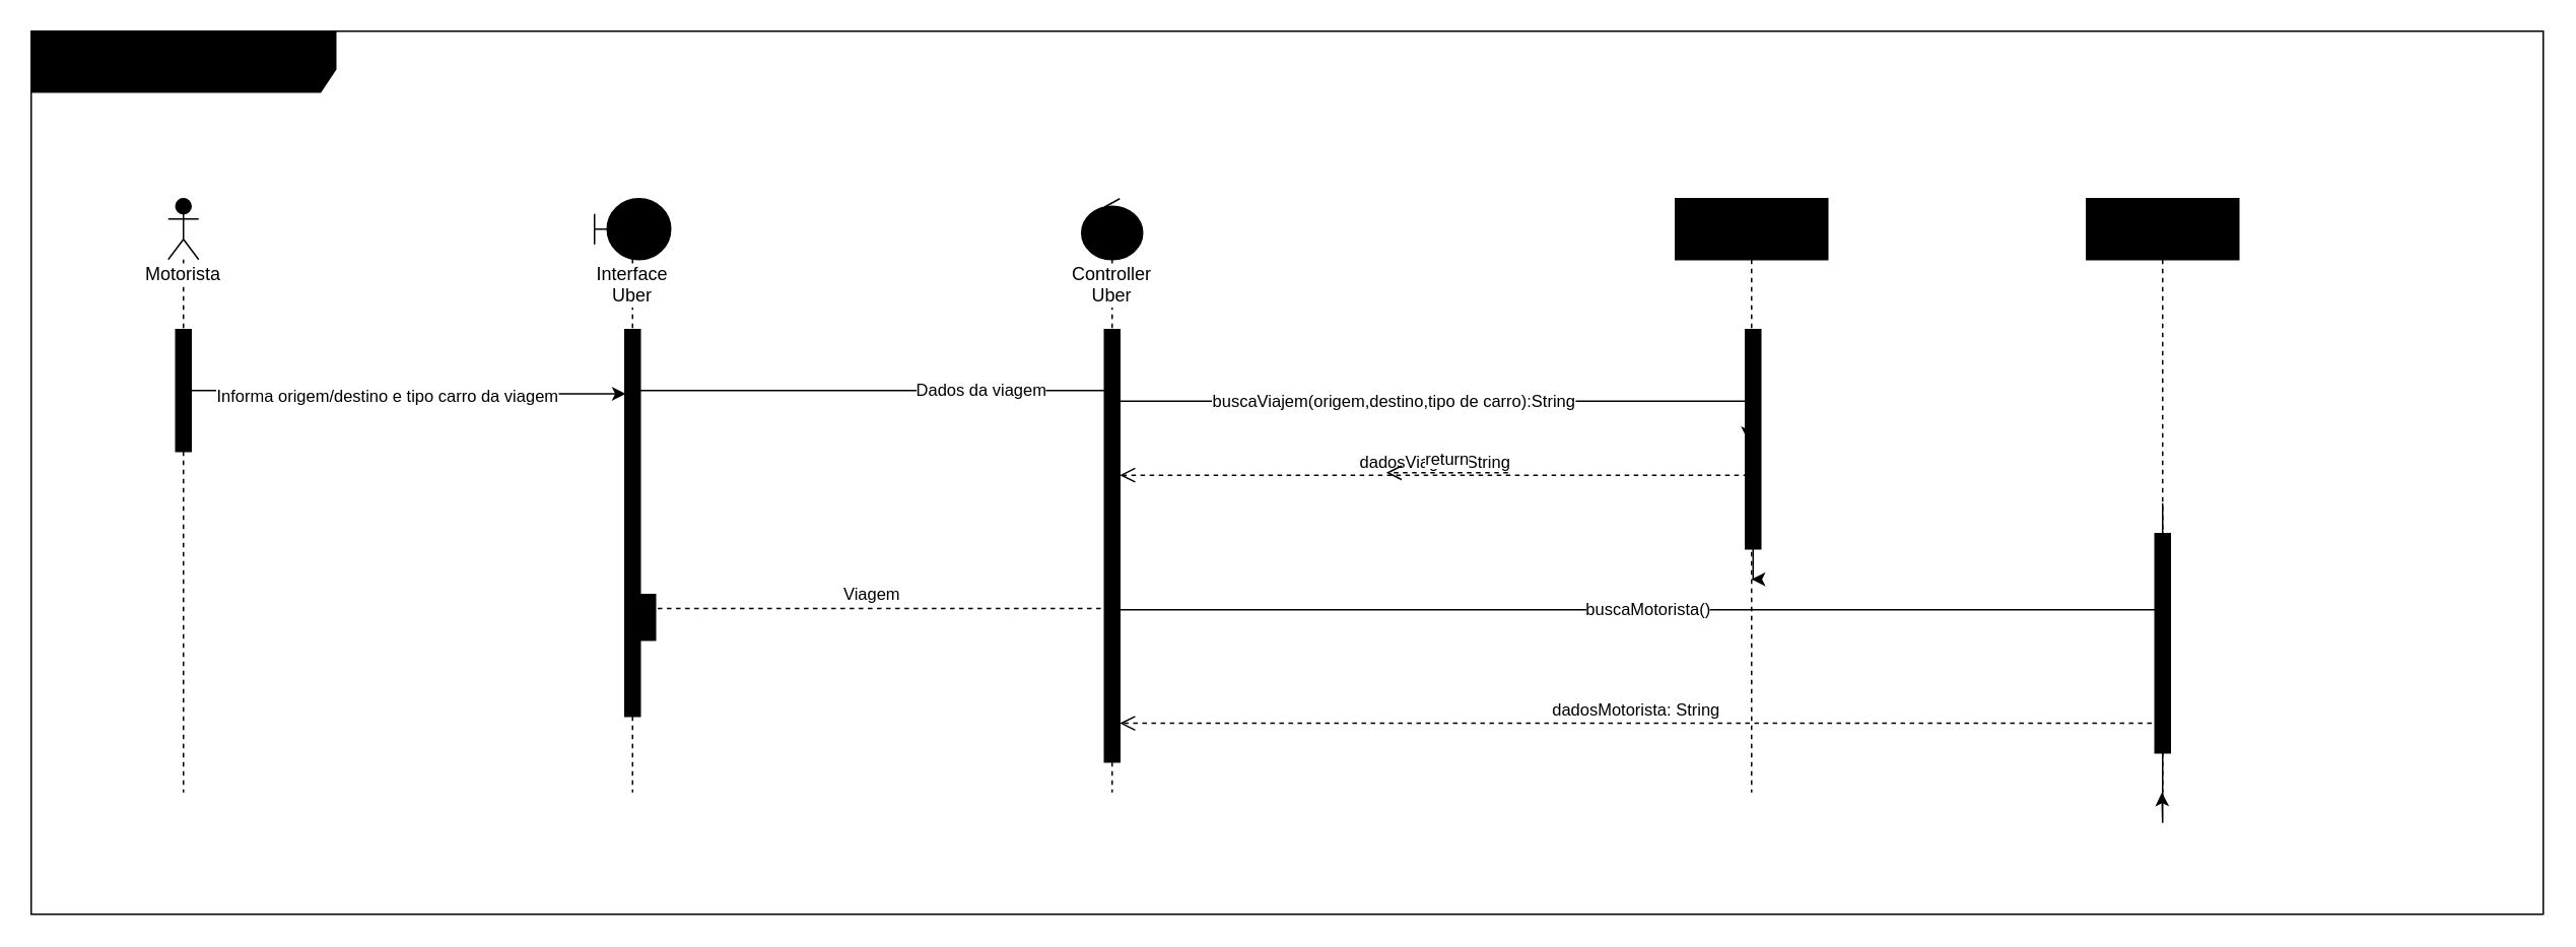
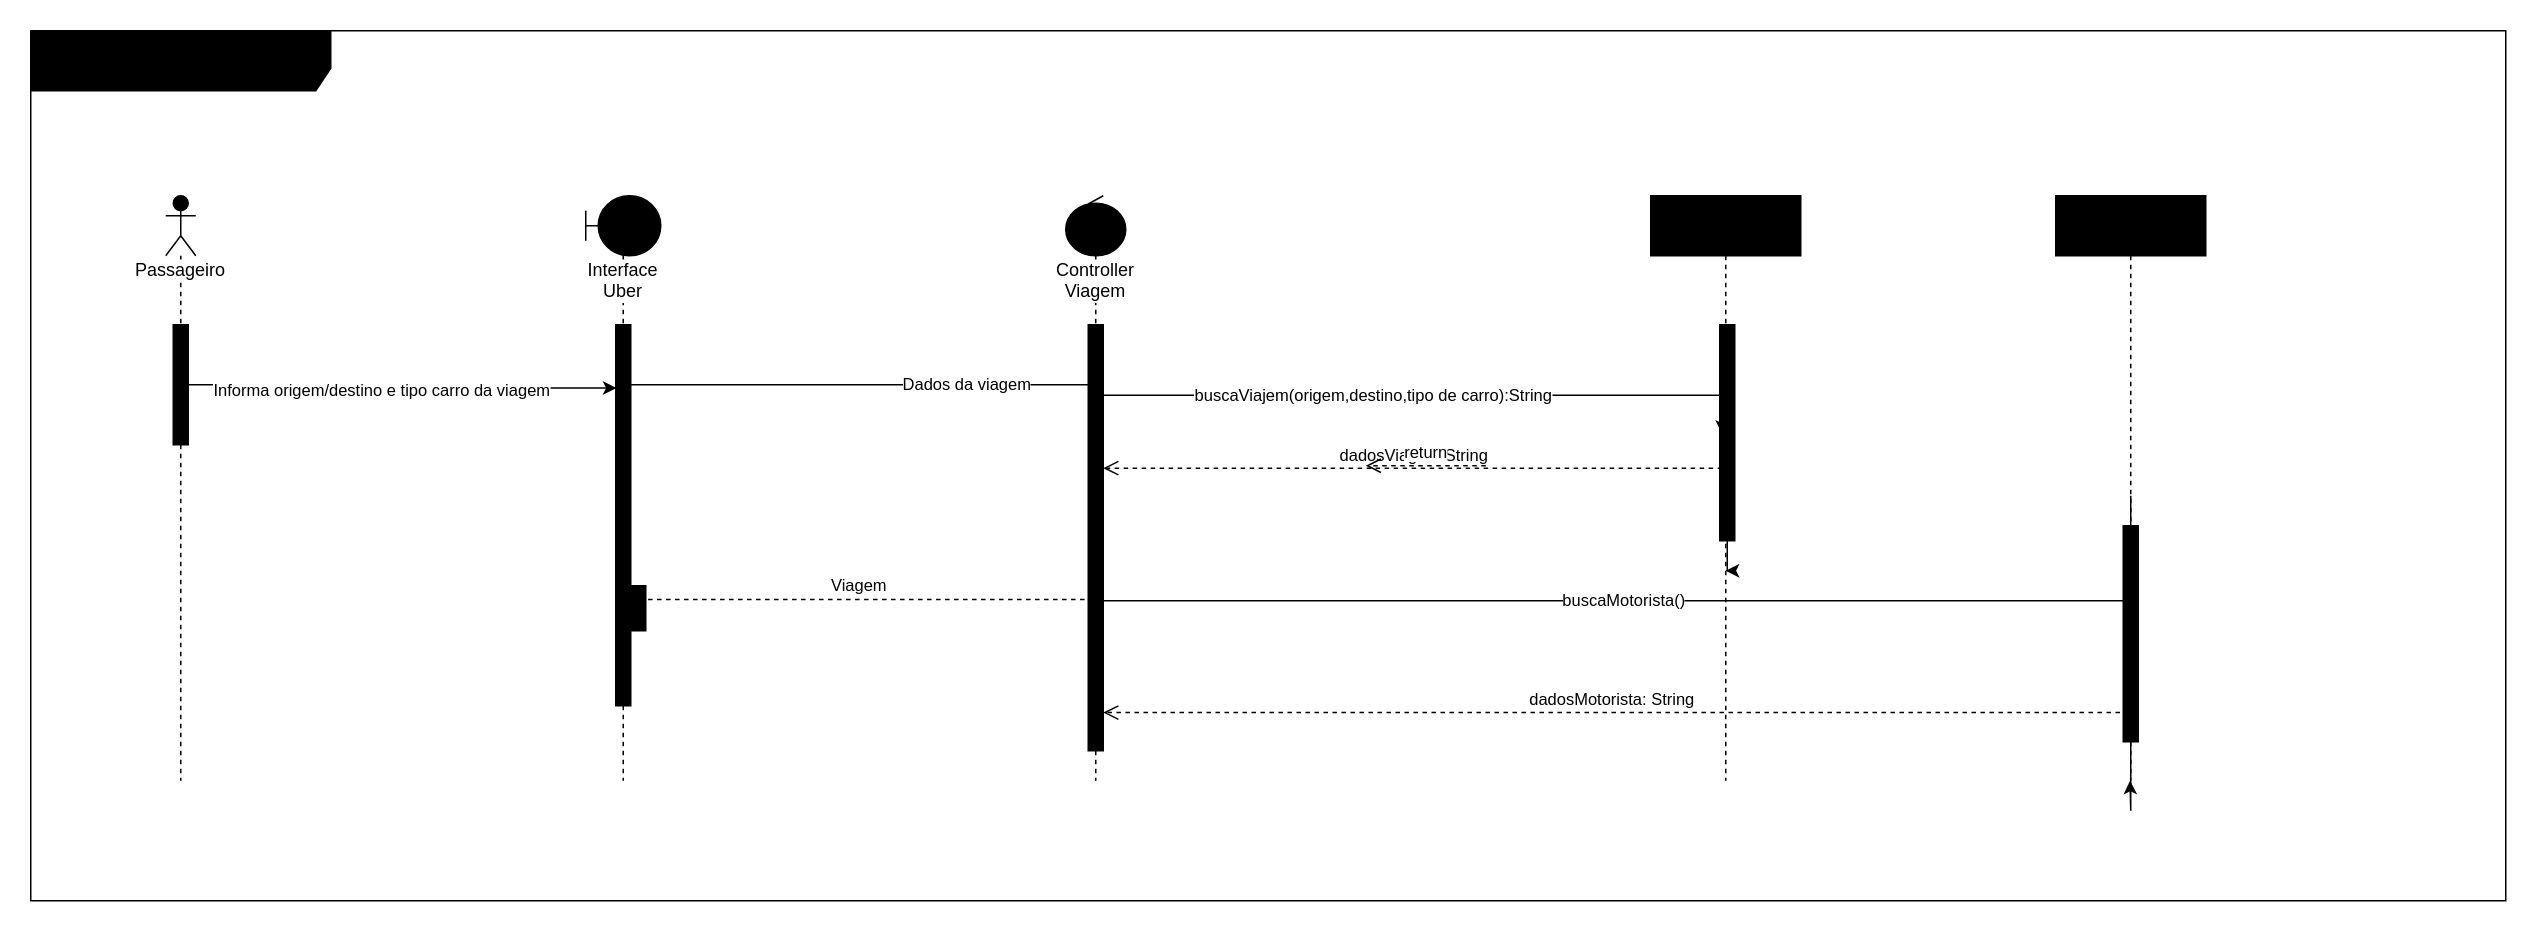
- <mxCell id="2" value="DS - Motorista Viagem" style="shape=umlFrame;whiteSpace=wrap;html=1;fillColor=#000000;width=200;height=40;" parent="1" vertex="1"><mxGeometry x="20" y="20" width="1650" height="580" as="geometry" /></mxCell>
+ <mxCell id="2" value="DS - Solicitar Viagem" style="shape=umlFrame;whiteSpace=wrap;html=1;fillColor=#000000;width=200;height=40;" parent="1" vertex="1"><mxGeometry x="20" y="20" width="1650" height="580" as="geometry" /></mxCell>
- <mxCell id="8" value="Controller Uber" style="shape=umlLifeline;participant=umlControl;perimeter=lifelinePerimeter;whiteSpace=wrap;html=1;container=1;collapsible=0;recursiveResize=0;verticalAlign=top;spacingTop=36;labelBackgroundColor=#ffffff;outlineConnect=0;fillColor=#000000;" parent="1" vertex="1"><mxGeometry x="710" y="130" width="40" height="390" as="geometry" /></mxCell>
+ <mxCell id="8" value="Controller Viagem" style="shape=umlLifeline;participant=umlControl;perimeter=lifelinePerimeter;whiteSpace=wrap;html=1;container=1;collapsible=0;recursiveResize=0;verticalAlign=top;spacingTop=36;labelBackgroundColor=#ffffff;outlineConnect=0;fillColor=#000000;" parent="1" vertex="1"><mxGeometry x="710" y="130" width="40" height="390" as="geometry" /></mxCell>
- <mxCell id="3" value="Motorista" style="shape=umlLifeline;participant=umlActor;perimeter=lifelinePerimeter;whiteSpace=wrap;html=1;container=1;collapsible=0;recursiveResize=0;verticalAlign=top;spacingTop=36;labelBackgroundColor=#ffffff;outlineConnect=0;fillColor=#000000;" parent="1" vertex="1"><mxGeometry x="110" y="130" width="20" height="390" as="geometry" /></mxCell>
+ <mxCell id="3" value="Passageiro" style="shape=umlLifeline;participant=umlActor;perimeter=lifelinePerimeter;whiteSpace=wrap;html=1;container=1;collapsible=0;recursiveResize=0;verticalAlign=top;spacingTop=36;labelBackgroundColor=#ffffff;outlineConnect=0;fillColor=#000000;" parent="1" vertex="1"><mxGeometry x="110" y="130" width="20" height="390" as="geometry" /></mxCell>
